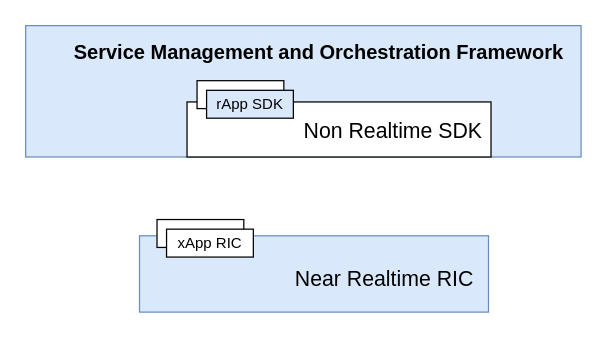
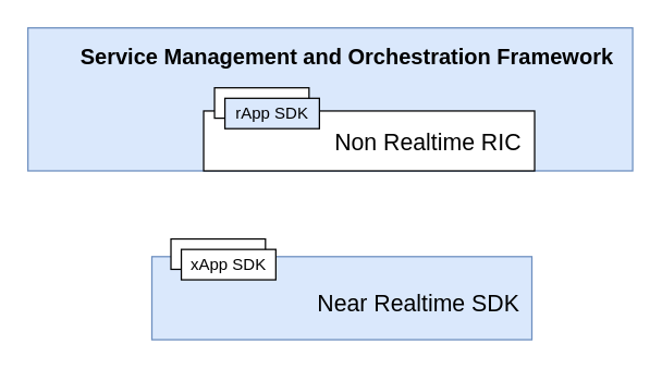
- <mxCell id="7" value="&lt;font style=&quot;font-size: 17px;&quot;&gt;Non Realtime SDK&lt;/font&gt;" style="text;html=1;align=center;verticalAlign=middle;whiteSpace=wrap;rounded=0;fontSize=14;" vertex="1" parent="1"><mxGeometry x="238" y="90" width="152" height="30" as="geometry" /></mxCell>
+ <mxCell id="7" value="&lt;font style=&quot;font-size: 17px;&quot;&gt;Non Realtime RIC&lt;/font&gt;" style="text;html=1;align=center;verticalAlign=middle;whiteSpace=wrap;rounded=0;fontSize=14;" vertex="1" parent="1"><mxGeometry x="238" y="90" width="152" height="30" as="geometry" /></mxCell>
- <mxCell id="12" value="xApp RIC" style="rounded=0;whiteSpace=wrap;html=1;" vertex="1" parent="10"><mxGeometry x="7.624" y="7.692" width="69.376" height="22.308" as="geometry" /></mxCell>
+ <mxCell id="12" value="xApp SDK" style="rounded=0;whiteSpace=wrap;html=1;" vertex="1" parent="10"><mxGeometry x="7.624" y="7.692" width="69.376" height="22.308" as="geometry" /></mxCell>
- <mxCell id="13" value="&lt;font style=&quot;font-size: 17px;&quot;&gt;Near Realtime RIC&lt;/font&gt;" style="text;html=1;align=center;verticalAlign=middle;whiteSpace=wrap;rounded=0;fontSize=14;" vertex="1" parent="1"><mxGeometry x="231" y="209" width="152" height="30" as="geometry" /></mxCell>
+ <mxCell id="13" value="&lt;font style=&quot;font-size: 17px;&quot;&gt;Near Realtime SDK&lt;/font&gt;" style="text;html=1;align=center;verticalAlign=middle;whiteSpace=wrap;rounded=0;fontSize=14;" vertex="1" parent="1"><mxGeometry x="231" y="209" width="152" height="30" as="geometry" /></mxCell>
